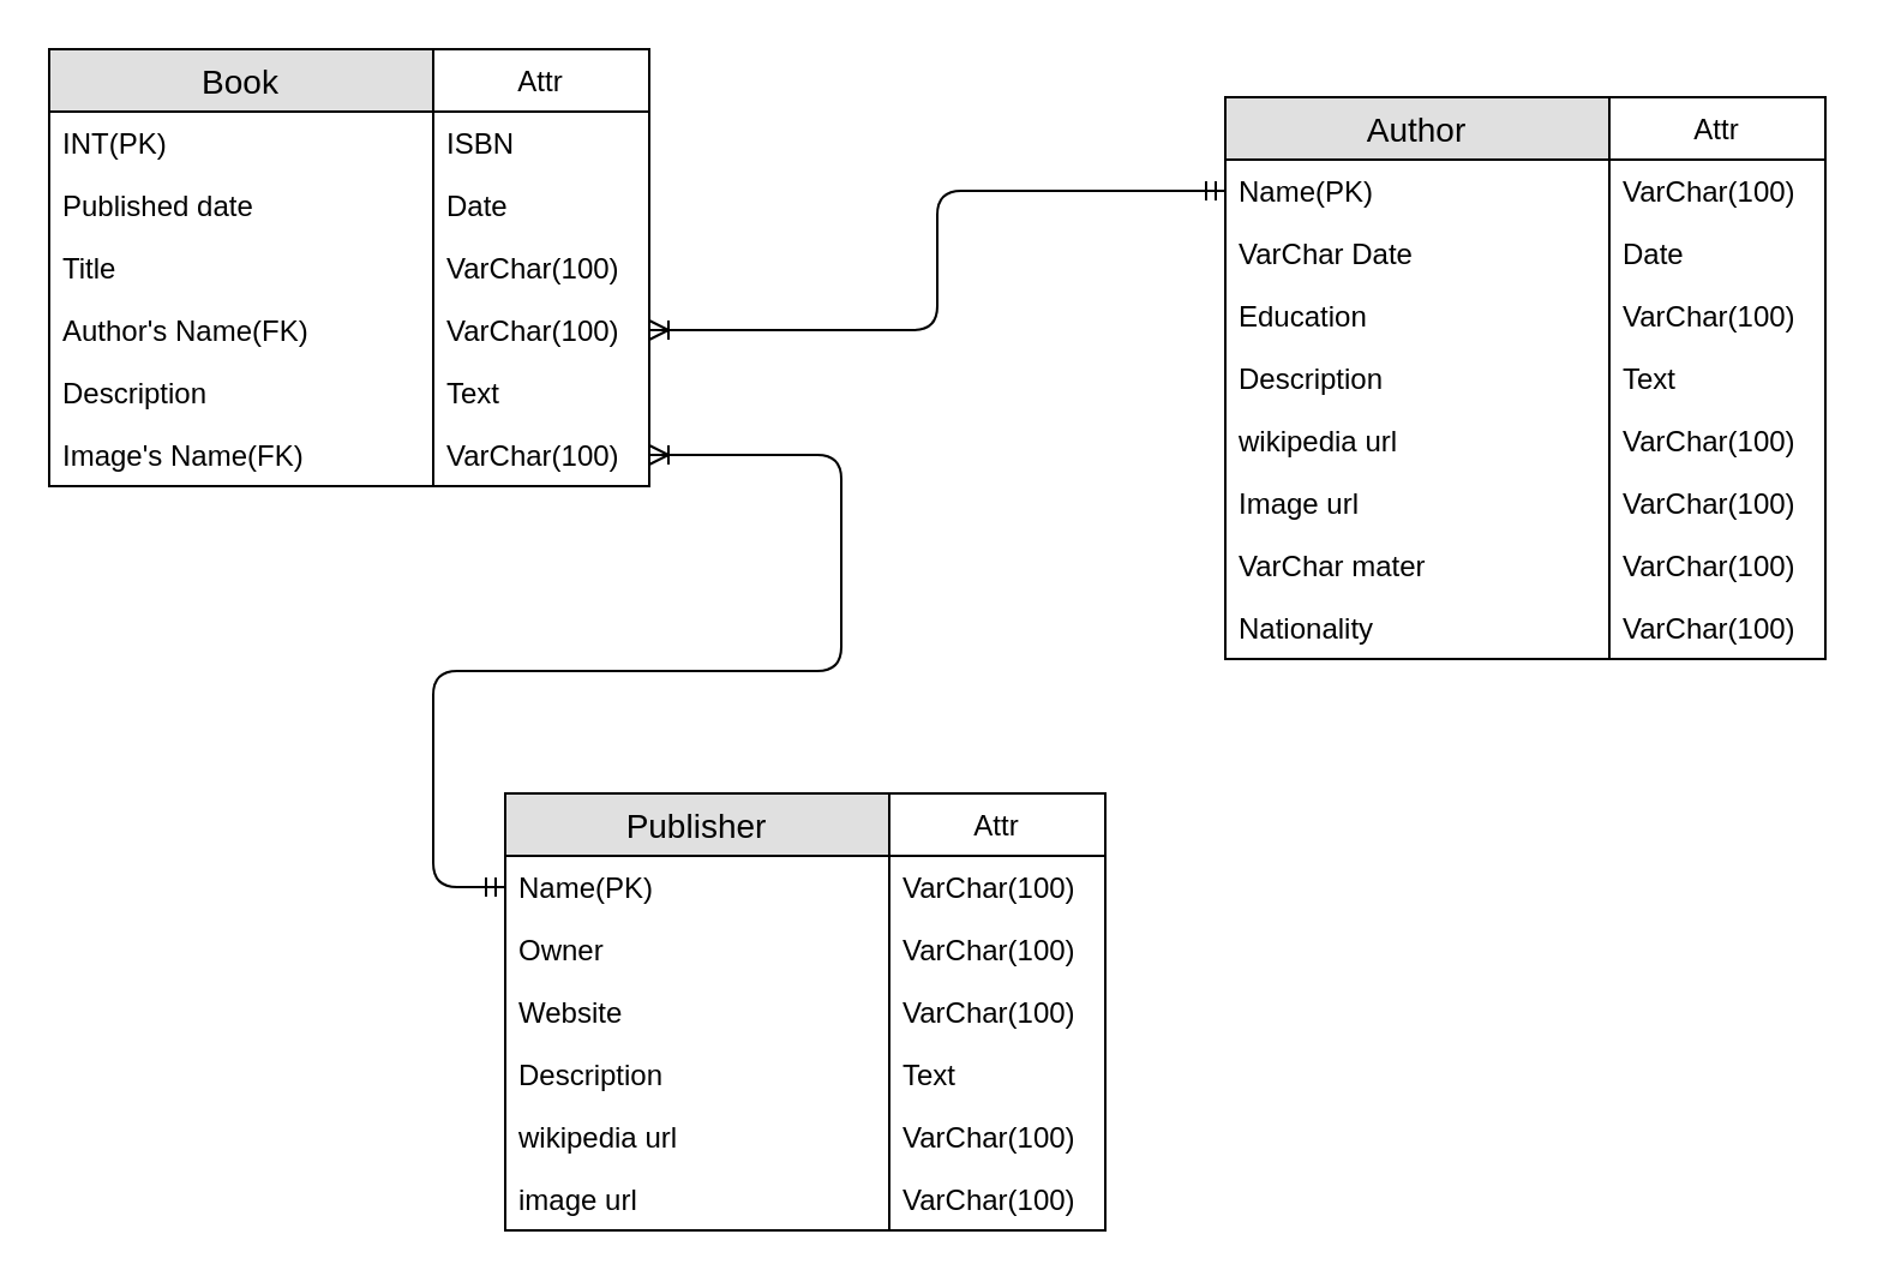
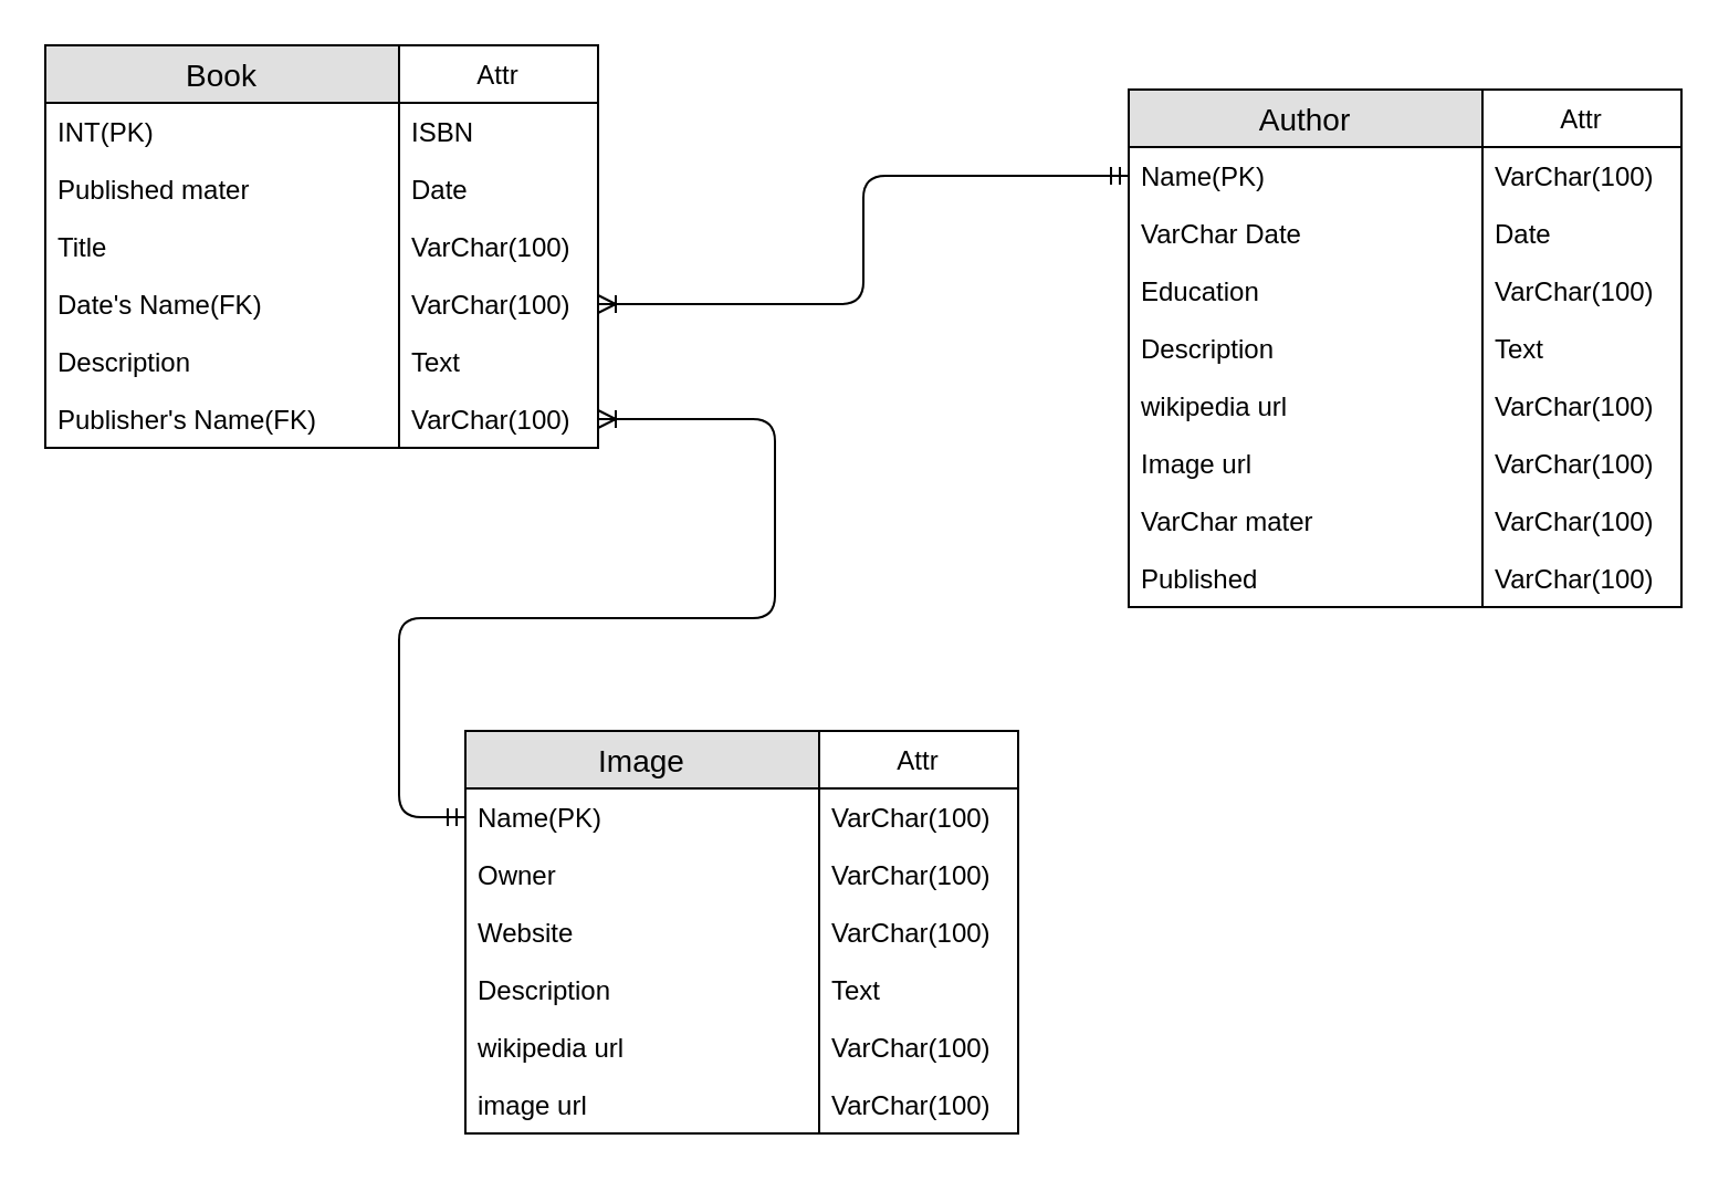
- <mxCell id="5" value="Published date" style="text;strokeColor=none;fillColor=none;align=left;verticalAlign=top;spacingLeft=4;spacingRight=4;overflow=hidden;rotatable=0;points=[[0,0.5],[1,0.5]];portConstraint=eastwest;" parent="3" vertex="1"><mxGeometry y="52" width="160" height="26" as="geometry" /></mxCell>
+ <mxCell id="5" value="Published mater" style="text;strokeColor=none;fillColor=none;align=left;verticalAlign=top;spacingLeft=4;spacingRight=4;overflow=hidden;rotatable=0;points=[[0,0.5],[1,0.5]];portConstraint=eastwest;" parent="3" vertex="1"><mxGeometry y="52" width="160" height="26" as="geometry" /></mxCell>
- <mxCell id="7" value="Author's Name(FK)" style="text;strokeColor=none;fillColor=none;align=left;verticalAlign=top;spacingLeft=4;spacingRight=4;overflow=hidden;rotatable=0;points=[[0,0.5],[1,0.5]];portConstraint=eastwest;" parent="3" vertex="1"><mxGeometry y="104" width="160" height="26" as="geometry" /></mxCell>
+ <mxCell id="7" value="Date's Name(FK)" style="text;strokeColor=none;fillColor=none;align=left;verticalAlign=top;spacingLeft=4;spacingRight=4;overflow=hidden;rotatable=0;points=[[0,0.5],[1,0.5]];portConstraint=eastwest;" parent="3" vertex="1"><mxGeometry y="104" width="160" height="26" as="geometry" /></mxCell>
- <mxCell id="9" value="Image's Name(FK)" style="text;strokeColor=none;fillColor=none;align=left;verticalAlign=top;spacingLeft=4;spacingRight=4;overflow=hidden;rotatable=0;points=[[0,0.5],[1,0.5]];portConstraint=eastwest;" parent="3" vertex="1"><mxGeometry y="156" width="160" height="26" as="geometry" /></mxCell>
+ <mxCell id="9" value="Publisher's Name(FK)" style="text;strokeColor=none;fillColor=none;align=left;verticalAlign=top;spacingLeft=4;spacingRight=4;overflow=hidden;rotatable=0;points=[[0,0.5],[1,0.5]];portConstraint=eastwest;" parent="3" vertex="1"><mxGeometry y="156" width="160" height="26" as="geometry" /></mxCell>
- <mxCell id="18" value="Nationality" style="text;strokeColor=none;fillColor=none;align=left;verticalAlign=top;spacingLeft=4;spacingRight=4;overflow=hidden;rotatable=0;points=[[0,0.5],[1,0.5]];portConstraint=eastwest;" parent="10" vertex="1"><mxGeometry y="208" width="160" height="26" as="geometry" /></mxCell>
+ <mxCell id="18" value="Published" style="text;strokeColor=none;fillColor=none;align=left;verticalAlign=top;spacingLeft=4;spacingRight=4;overflow=hidden;rotatable=0;points=[[0,0.5],[1,0.5]];portConstraint=eastwest;" parent="10" vertex="1"><mxGeometry y="208" width="160" height="26" as="geometry" /></mxCell>
- <mxCell id="19" value="Publisher" style="swimlane;fontStyle=0;childLayout=stackLayout;horizontal=1;startSize=26;fillColor=#e0e0e0;horizontalStack=0;resizeParent=1;resizeParentMax=0;resizeLast=0;collapsible=1;marginBottom=0;swimlaneFillColor=#ffffff;align=center;fontSize=14;" parent="1" vertex="1"><mxGeometry x="210" y="330" width="160" height="182" as="geometry" /></mxCell>
+ <mxCell id="19" value="Image" style="swimlane;fontStyle=0;childLayout=stackLayout;horizontal=1;startSize=26;fillColor=#e0e0e0;horizontalStack=0;resizeParent=1;resizeParentMax=0;resizeLast=0;collapsible=1;marginBottom=0;swimlaneFillColor=#ffffff;align=center;fontSize=14;" parent="1" vertex="1"><mxGeometry x="210" y="330" width="160" height="182" as="geometry" /></mxCell>
